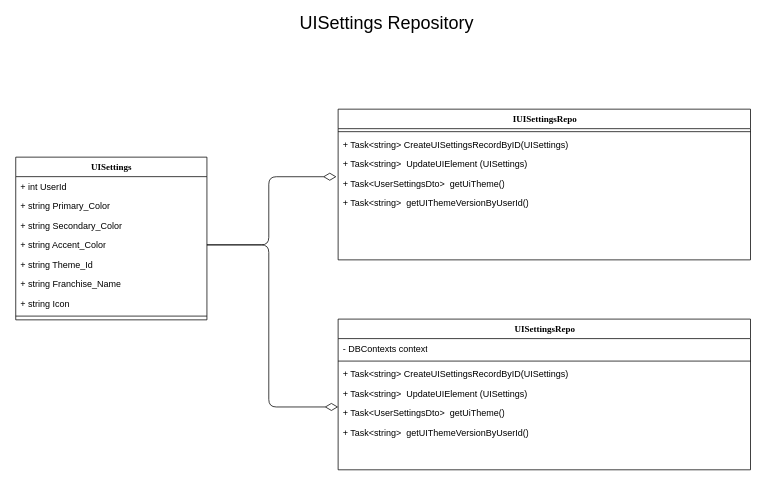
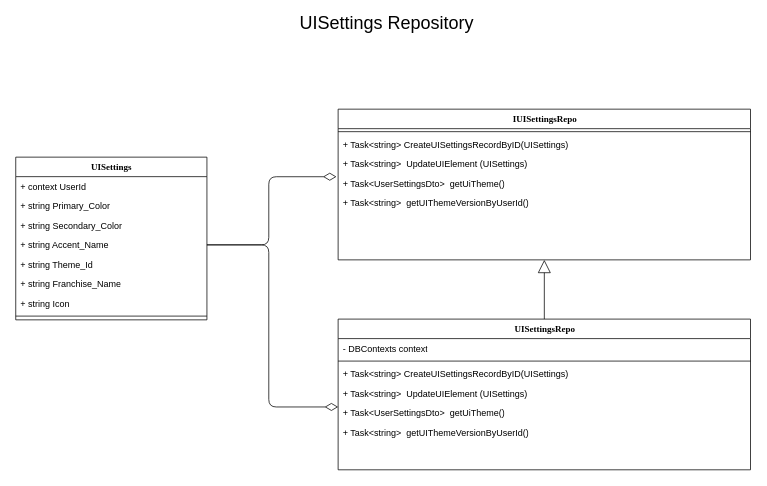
- <mxCell id="18" value="+ int UserId" style="text;html=1;strokeColor=none;fillColor=none;align=left;verticalAlign=top;spacingLeft=4;spacingRight=4;whiteSpace=wrap;overflow=hidden;rotatable=0;points=[[0,0.5],[1,0.5]];portConstraint=eastwest;" vertex="1" parent="17"><mxGeometry y="26" width="255" height="26" as="geometry" /></mxCell>
+ <mxCell id="18" value="+ context UserId" style="text;html=1;strokeColor=none;fillColor=none;align=left;verticalAlign=top;spacingLeft=4;spacingRight=4;whiteSpace=wrap;overflow=hidden;rotatable=0;points=[[0,0.5],[1,0.5]];portConstraint=eastwest;" vertex="1" parent="17"><mxGeometry y="26" width="255" height="26" as="geometry" /></mxCell>
- <mxCell id="21" value="+ string Accent_Color" style="text;html=1;strokeColor=none;fillColor=none;align=left;verticalAlign=top;spacingLeft=4;spacingRight=4;whiteSpace=wrap;overflow=hidden;rotatable=0;points=[[0,0.5],[1,0.5]];portConstraint=eastwest;" vertex="1" parent="17"><mxGeometry y="104" width="255" height="26" as="geometry" /></mxCell>
+ <mxCell id="21" value="+ string Accent_Name" style="text;html=1;strokeColor=none;fillColor=none;align=left;verticalAlign=top;spacingLeft=4;spacingRight=4;whiteSpace=wrap;overflow=hidden;rotatable=0;points=[[0,0.5],[1,0.5]];portConstraint=eastwest;" vertex="1" parent="17"><mxGeometry y="104" width="255" height="26" as="geometry" /></mxCell>
+ <mxCell id="9" style="edgeStyle=orthogonalEdgeStyle;rounded=0;orthogonalLoop=1;jettySize=auto;html=1;exitX=0.5;exitY=0;exitDx=0;exitDy=0;entryX=0.5;entryY=1;entryDx=0;entryDy=0;endArrow=block;endFill=0;endSize=15;" edge="1" parent="1" source="10" target="3"><mxGeometry relative="1" as="geometry" /></mxCell>
